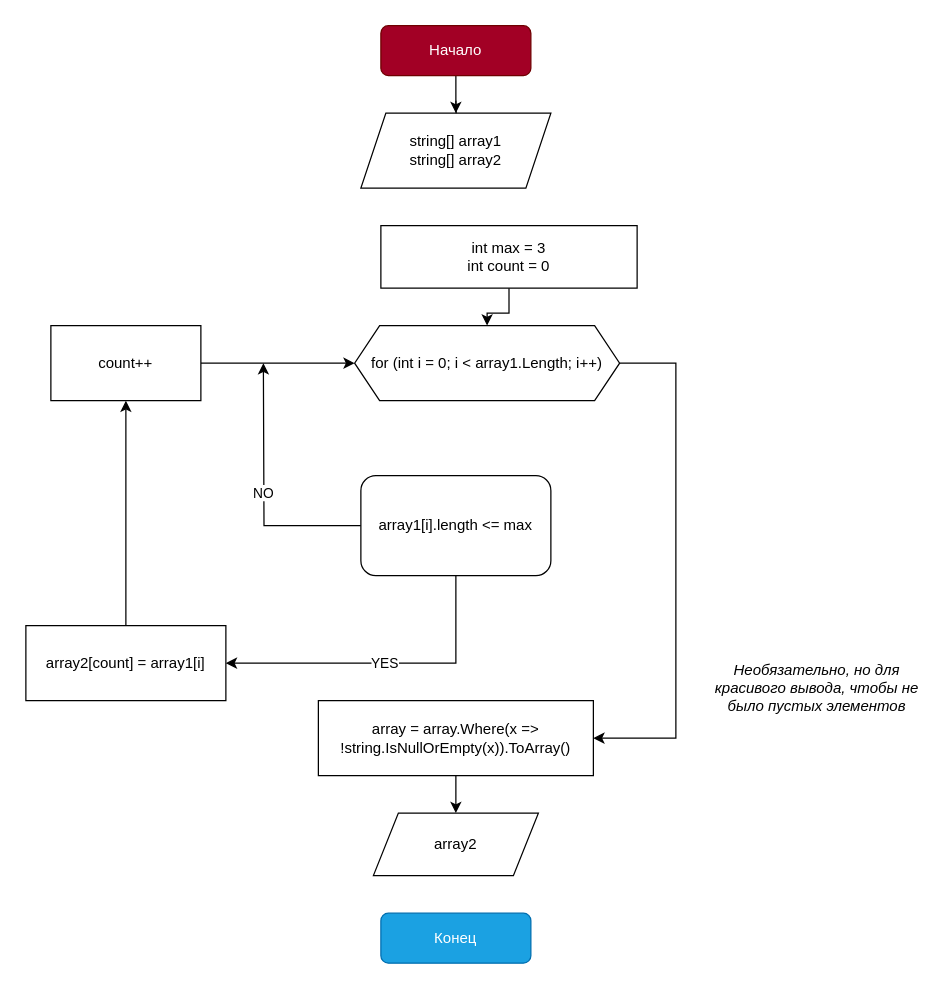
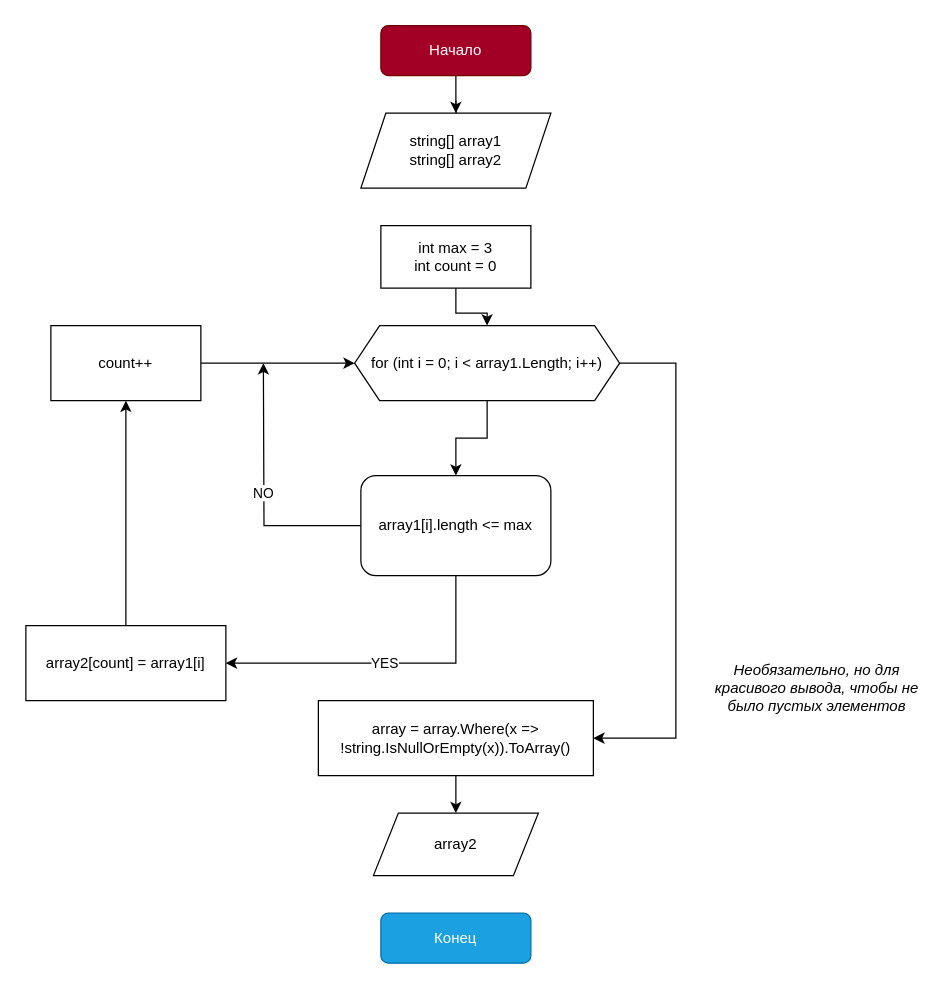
- <mxCell id="22" value="int max = 3&lt;br&gt;int count = 0" style="rounded=0;whiteSpace=wrap;html=1;glass=0;" vertex="1" parent="1"><mxGeometry x="304" y="180" width="205" height="50" as="geometry" /></mxCell>
+ <mxCell id="22" value="int max = 3&lt;br&gt;int count = 0" style="rounded=0;whiteSpace=wrap;html=1;glass=0;" vertex="1" parent="1"><mxGeometry x="304" y="180" width="120" height="50" as="geometry" /></mxCell>
+ <mxCell id="9" style="edgeStyle=orthogonalEdgeStyle;rounded=0;orthogonalLoop=1;jettySize=auto;html=1;exitX=0.5;exitY=1;exitDx=0;exitDy=0;entryX=0.5;entryY=0;entryDx=0;entryDy=0;" parent="1" source="11" target="6" edge="1"><mxGeometry relative="1" as="geometry" /></mxCell>
